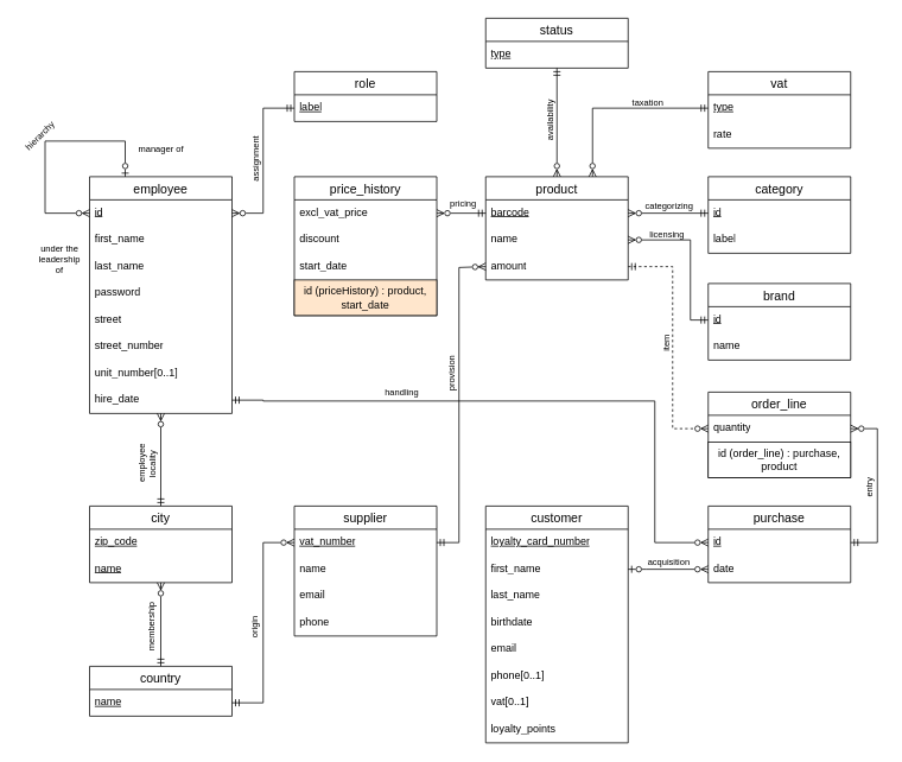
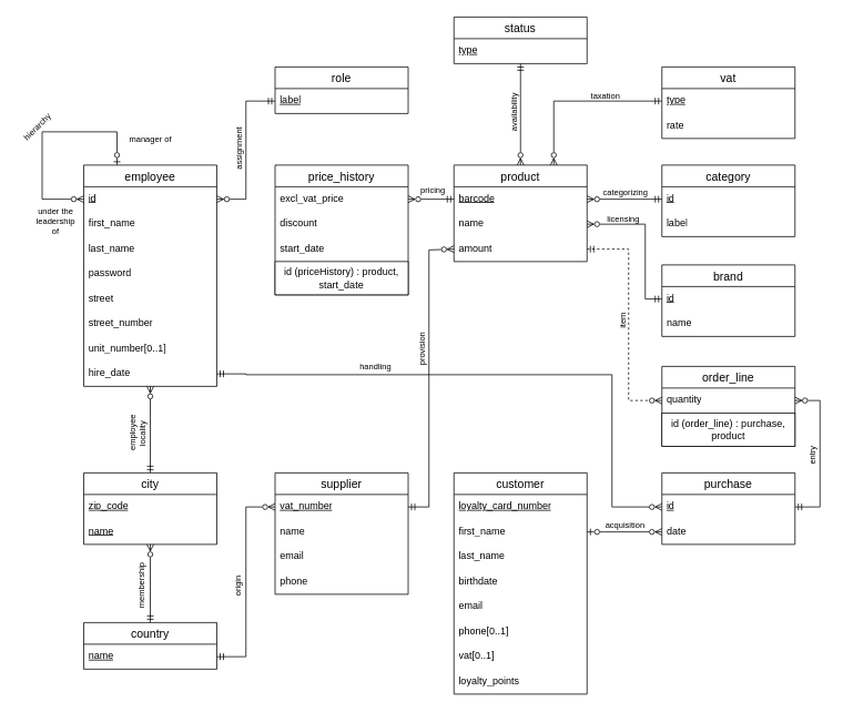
- <mxCell id="62" value="&lt;div&gt;under the leadership of&lt;/div&gt;" style="text;html=1;align=center;verticalAlign=middle;whiteSpace=wrap;rounded=0;fontSize=10;" parent="1" vertex="1"><mxGeometry x="40" y="270" width="53" height="39" as="geometry" /></mxCell>
+ <mxCell id="62" value="&lt;div&gt;under the leadership of&lt;/div&gt;" style="text;html=1;align=center;verticalAlign=middle;whiteSpace=wrap;rounded=0;fontSize=10;" parent="1" vertex="1"><mxGeometry x="40" y="245" width="53" height="39" as="geometry" /></mxCell>
- <mxCell id="38" value="id (priceHistory) : product, start_date" style="whiteSpace=wrap;html=1;align=center;fillColor=#ffe6cc;" parent="34" vertex="1"><mxGeometry y="116" width="160" height="40" as="geometry" /></mxCell>
+ <mxCell id="38" value="id (priceHistory) : product, start_date" style="whiteSpace=wrap;html=1;align=center;" parent="34" vertex="1"><mxGeometry y="116" width="160" height="40" as="geometry" /></mxCell>
